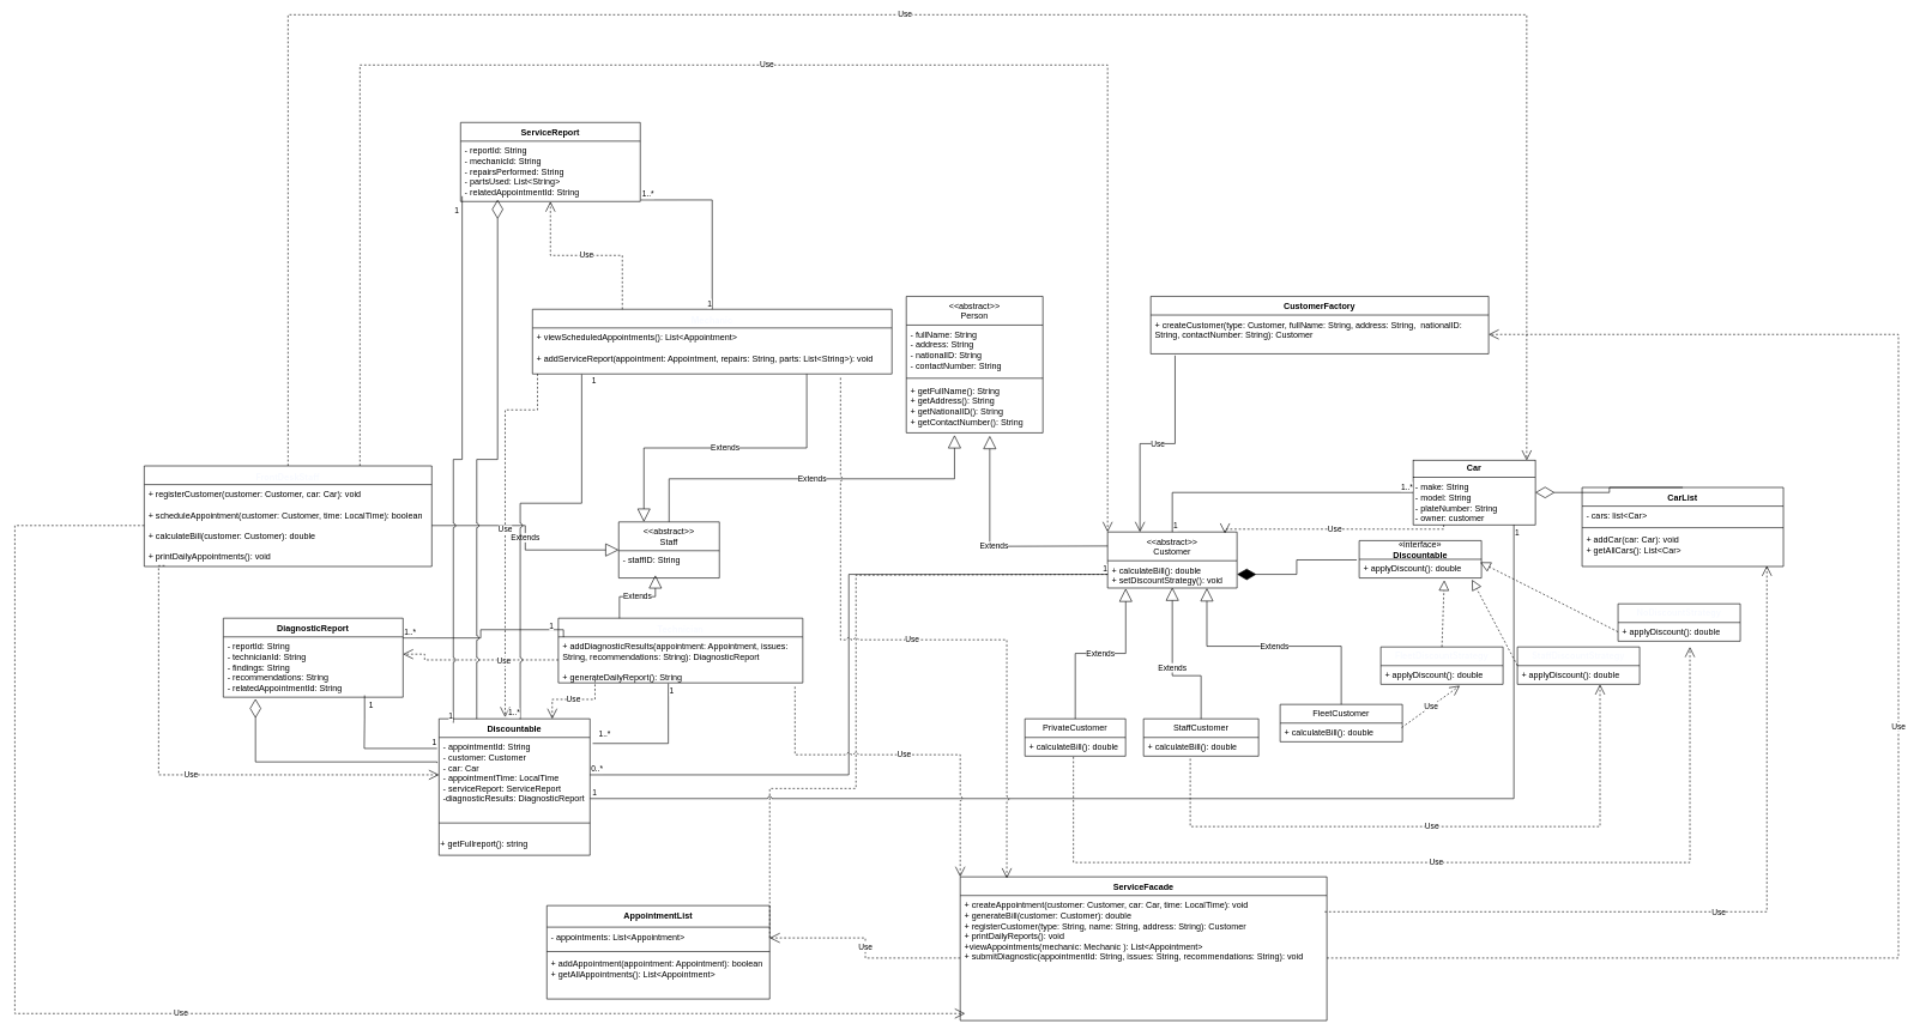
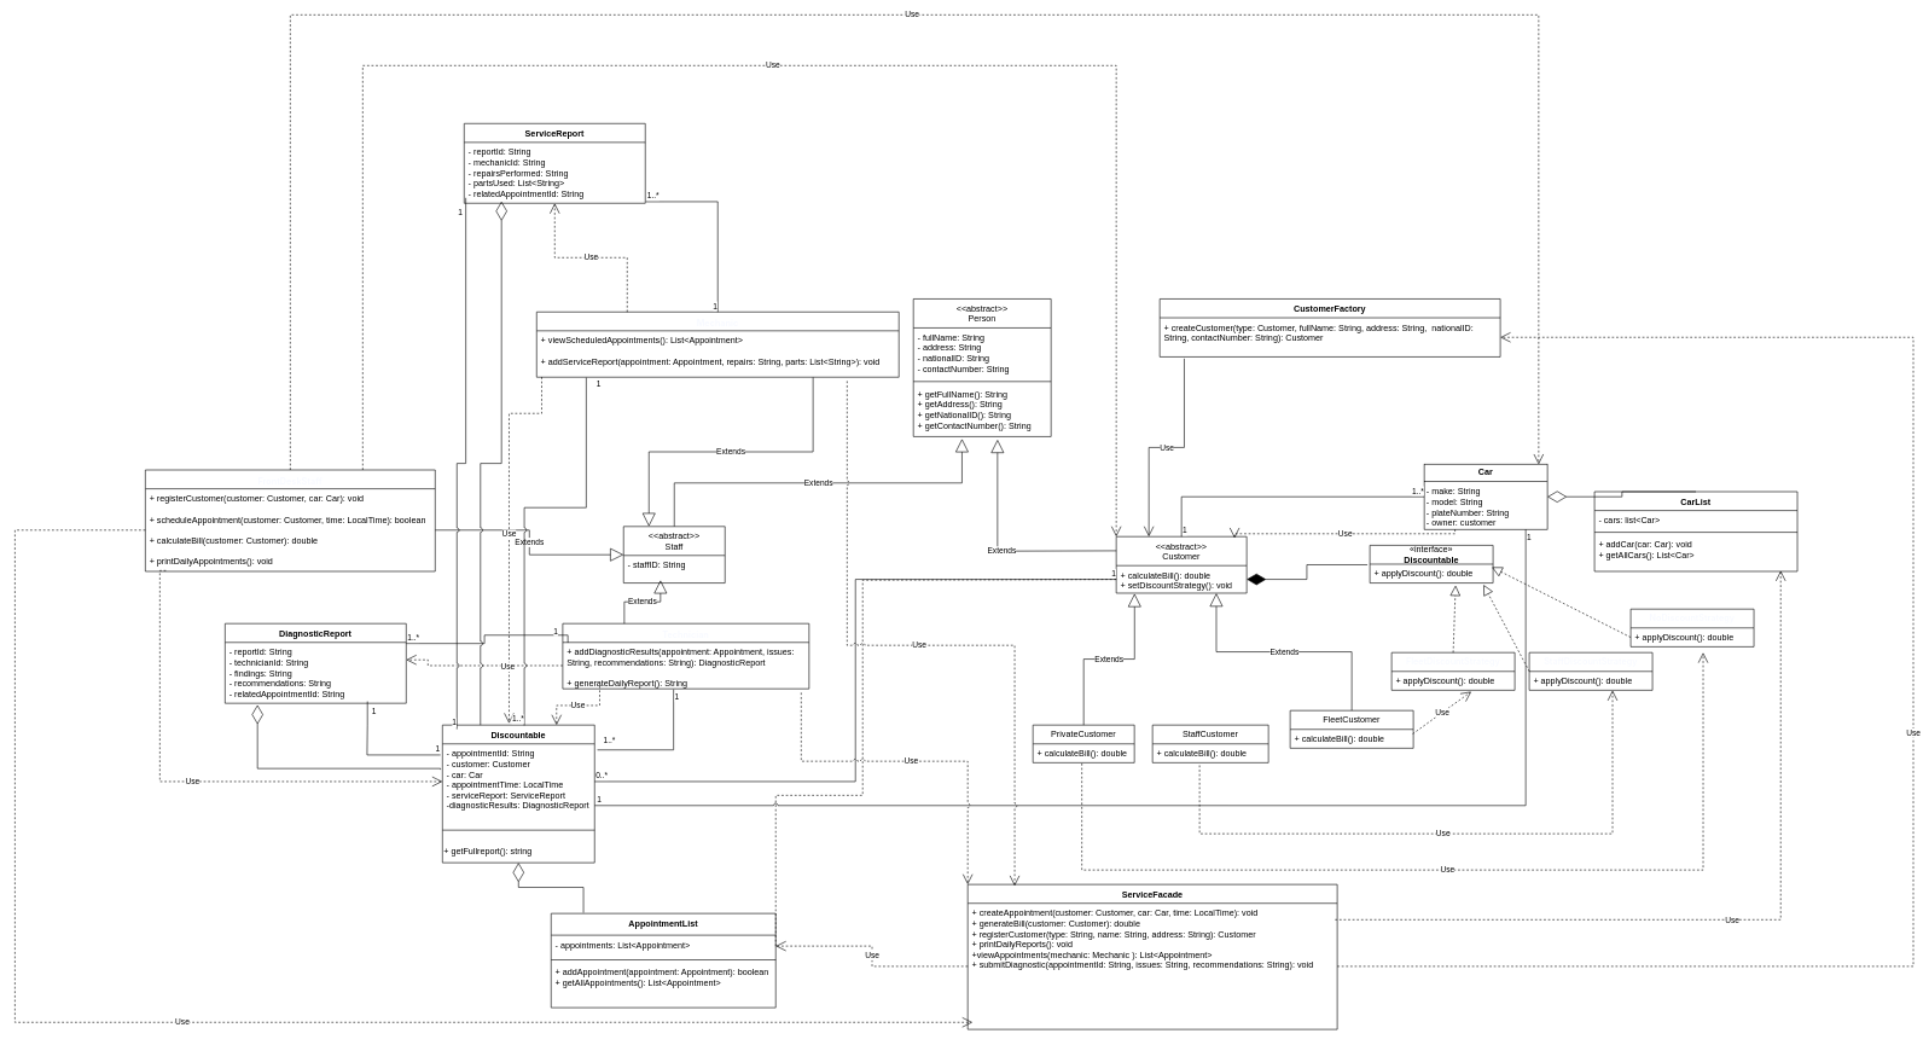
- <mxCell id="12" value="Extends" style="endArrow=block;endSize=16;endFill=0;html=1;rounded=0;exitX=0.5;exitY=0;exitDx=0;exitDy=0;entryX=0.5;entryY=0.978;entryDx=0;entryDy=0;entryPerimeter=0;edgeStyle=elbowEdgeStyle;elbow=vertical;" parent="1" source="6" target="9" edge="1"><mxGeometry width="160" relative="1" as="geometry"><mxPoint x="1540" y="1116" as="sourcePoint" /><mxPoint x="1601" y="980" as="targetPoint" /><Array as="points"><mxPoint x="1640" y="940" /></Array></mxGeometry></mxCell>
+ <mxCell id="55" value="" style="endArrow=diamondThin;endFill=0;endSize=24;html=1;rounded=0;exitX=0.144;exitY=-0.008;exitDx=0;exitDy=0;edgeStyle=elbowEdgeStyle;elbow=vertical;exitPerimeter=0;entryX=0.5;entryY=1;entryDx=0;entryDy=0;" parent="1" source="51" target="42" edge="1"><mxGeometry width="160" relative="1" as="geometry"><mxPoint x="740" y="1290" as="sourcePoint" /><mxPoint x="510" y="1140" as="targetPoint" /></mxGeometry></mxCell>
